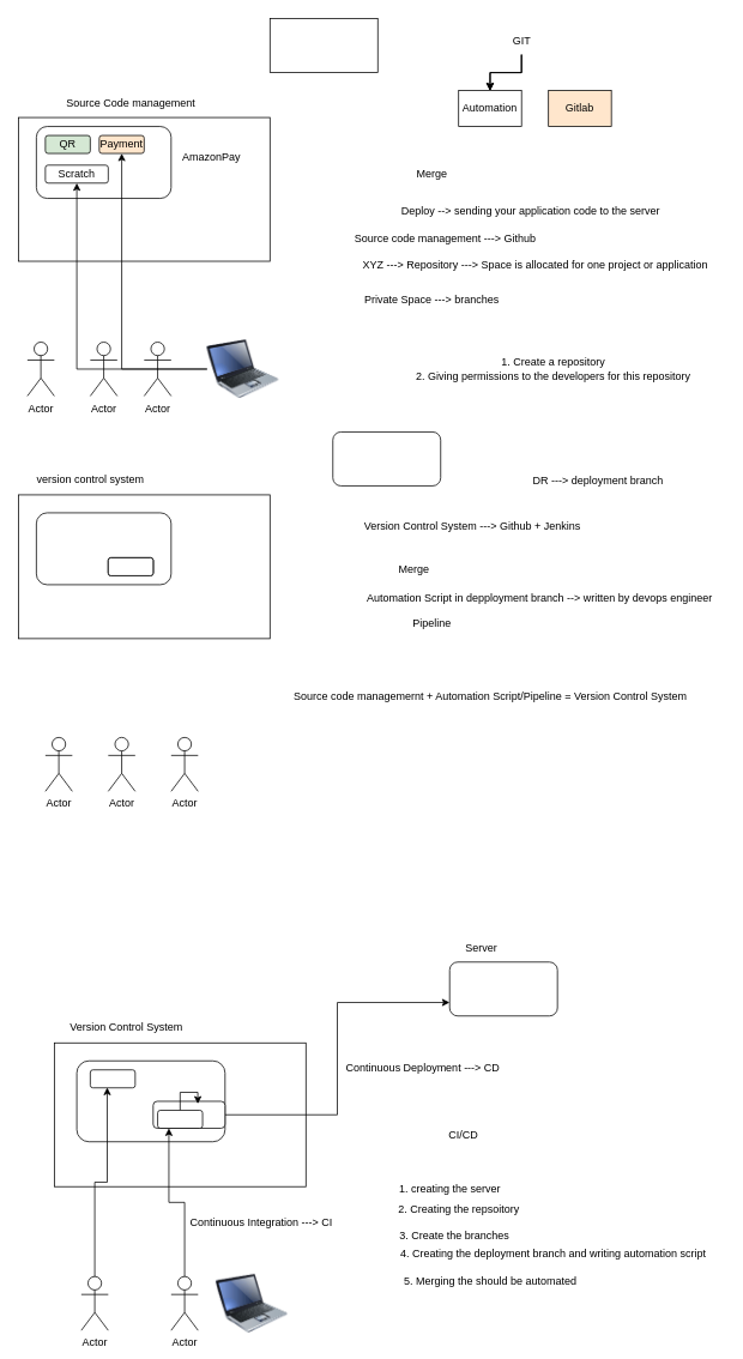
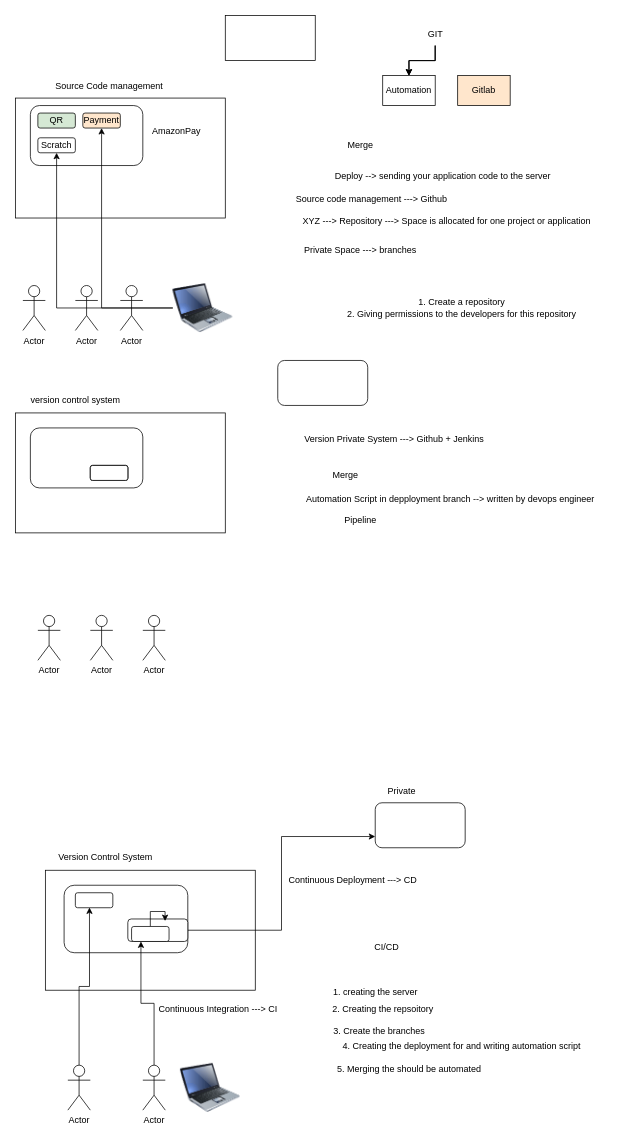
- <mxCell id="13" value="Scratch" style="rounded=1;whiteSpace=wrap;html=1;" vertex="1" parent="1"><mxGeometry x="50" y="183" width="70" height="20" as="geometry" /></mxCell>
+ <mxCell id="13" value="Scratch" style="rounded=1;whiteSpace=wrap;html=1;" vertex="1" parent="1"><mxGeometry x="50" y="183" width="50" height="20" as="geometry" /></mxCell>
- <mxCell id="34" value="DR ---&amp;gt; deployment branch" style="text;html=1;align=center;verticalAlign=middle;resizable=0;points=[];autosize=1;strokeColor=none;fillColor=none;" vertex="1" parent="1"><mxGeometry x="580" y="520" width="170" height="30" as="geometry" /></mxCell>
- <mxCell id="44" value="Version Control System ---&amp;gt; Github + Jenkins" style="text;html=1;align=center;verticalAlign=middle;resizable=0;points=[];autosize=1;strokeColor=none;fillColor=none;" vertex="1" parent="1"><mxGeometry x="395" y="570" width="260" height="30" as="geometry" /></mxCell>
+ <mxCell id="44" value="Version Private System ---&amp;gt; Github + Jenkins" style="text;html=1;align=center;verticalAlign=middle;resizable=0;points=[];autosize=1;strokeColor=none;fillColor=none;" vertex="1" parent="1"><mxGeometry x="395" y="570" width="260" height="30" as="geometry" /></mxCell>
- <mxCell id="43" value="Source code managemernt + Automation Script/Pipeline = Version Control System" style="text;html=1;align=center;verticalAlign=middle;resizable=0;points=[];autosize=1;strokeColor=none;fillColor=none;" vertex="1" parent="1"><mxGeometry x="315" y="760" width="460" height="30" as="geometry" /></mxCell>
- <mxCell id="47" value="Server" style="text;html=1;align=center;verticalAlign=middle;resizable=0;points=[];autosize=1;strokeColor=none;fillColor=none;" vertex="1" parent="1"><mxGeometry x="505" y="1040" width="60" height="30" as="geometry" /></mxCell>
+ <mxCell id="47" value="Private" style="text;html=1;align=center;verticalAlign=middle;resizable=0;points=[];autosize=1;strokeColor=none;fillColor=none;" vertex="1" parent="1"><mxGeometry x="505" y="1040" width="60" height="30" as="geometry" /></mxCell>
- <mxCell id="60" value="Continuous Deployment ---&amp;gt; CD" style="text;html=1;align=center;verticalAlign=middle;resizable=0;points=[];autosize=1;strokeColor=none;fillColor=none;" vertex="1" parent="1"><mxGeometry x="375" y="1173" width="190" height="30" as="geometry" /></mxCell>
+ <mxCell id="60" value="Continuous Deployment ---&amp;gt; CD" style="text;html=1;align=center;verticalAlign=middle;resizable=0;points=[];autosize=1;strokeColor=none;fillColor=none;" vertex="1" parent="1"><mxGeometry x="375" y="1158" width="190" height="30" as="geometry" /></mxCell>
- <mxCell id="59" value="Continuous Integration ---&amp;gt; CI" style="text;html=1;align=center;verticalAlign=middle;resizable=0;points=[];autosize=1;strokeColor=none;fillColor=none;" vertex="1" parent="1"><mxGeometry x="200" y="1345" width="180" height="30" as="geometry" /></mxCell>
+ <mxCell id="59" value="Continuous Integration ---&amp;gt; CI" style="text;html=1;align=center;verticalAlign=middle;resizable=0;points=[];autosize=1;strokeColor=none;fillColor=none;" vertex="1" parent="1"><mxGeometry x="200" y="1330" width="180" height="30" as="geometry" /></mxCell>
- <mxCell id="66" value="4. Creating the deployment branch and writing automation script" style="text;html=1;align=center;verticalAlign=middle;resizable=0;points=[];autosize=1;strokeColor=none;fillColor=none;" vertex="1" parent="1"><mxGeometry x="435" y="1380" width="360" height="30" as="geometry" /></mxCell>
+ <mxCell id="66" value="4. Creating the deployment for and writing automation script" style="text;html=1;align=center;verticalAlign=middle;resizable=0;points=[];autosize=1;strokeColor=none;fillColor=none;" vertex="1" parent="1"><mxGeometry x="435" y="1380" width="360" height="30" as="geometry" /></mxCell>
